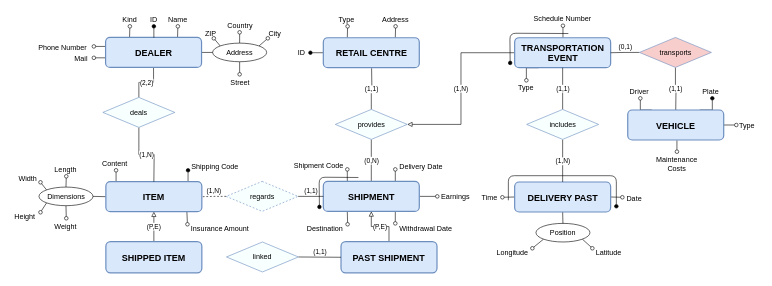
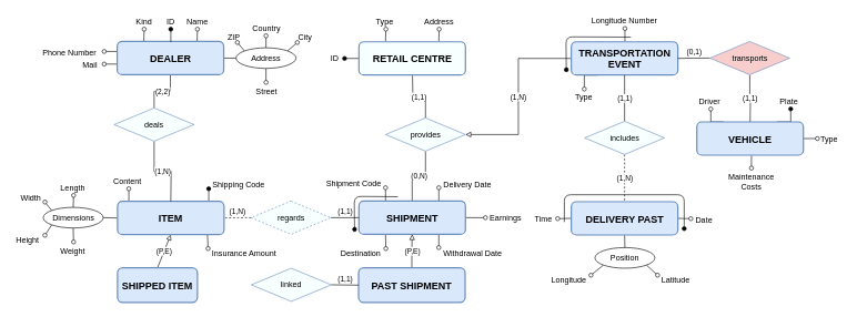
- <mxCell id="49" value="Schedule Number" style="text;html=1;strokeColor=none;fillColor=none;align=center;verticalAlign=middle;whiteSpace=wrap;rounded=0;" parent="1" vertex="1"><mxGeometry x="870" y="20" width="135" height="20" as="geometry" /></mxCell>
+ <mxCell id="49" value="Longitude Number" style="text;html=1;strokeColor=none;fillColor=none;align=center;verticalAlign=middle;whiteSpace=wrap;rounded=0;" parent="1" vertex="1"><mxGeometry x="870" y="20" width="135" height="20" as="geometry" /></mxCell>
- <mxCell id="32" value="&lt;b&gt;&lt;font style=&quot;font-size: 15px&quot;&gt;RETAIL CENTRE&lt;/font&gt;&lt;/b&gt;" style="rounded=1;whiteSpace=wrap;html=1;fillColor=#dae8fc;strokeColor=#6c8ebf;strokeWidth=2;" parent="1" vertex="1"><mxGeometry x="538.5" y="62" width="160" height="50" as="geometry" /></mxCell>
+ <mxCell id="32" value="&lt;b&gt;&lt;font style=&quot;font-size: 15px&quot;&gt;RETAIL CENTRE&lt;/font&gt;&lt;/b&gt;" style="rounded=1;whiteSpace=wrap;html=1;fillColor=#f7ffff;strokeColor=#6c8ebf;strokeWidth=2;" parent="1" vertex="1"><mxGeometry x="538.5" y="62" width="160" height="50" as="geometry" /></mxCell>
- <mxCell id="45" value="provides" style="rhombus;whiteSpace=wrap;html=1;fillColor=#F7FFFF;strokeColor=#6c8ebf;" parent="1" vertex="1"><mxGeometry x="558.5" y="181.5" width="120" height="50" as="geometry" /></mxCell>
+ <mxCell id="45" value="provides" style="rhombus;whiteSpace=wrap;html=1;fillColor=#F7FFFF;strokeColor=#6c8ebf;" parent="1" vertex="1"><mxGeometry x="578.5" y="176.5" width="120" height="50" as="geometry" /></mxCell>
- <mxCell id="41" value="(1,N)" style="edgeStyle=orthogonalEdgeStyle;rounded=0;orthogonalLoop=1;jettySize=auto;html=1;exitX=0.5;exitY=1;exitDx=0;exitDy=0;entryX=0.5;entryY=0;entryDx=0;entryDy=0;endArrow=none;endFill=0;" parent="1" source="43" target="40" edge="1"><mxGeometry relative="1" as="geometry" /></mxCell>
+ <mxCell id="41" value="(1,N)" style="edgeStyle=orthogonalEdgeStyle;rounded=0;orthogonalLoop=1;jettySize=auto;html=1;exitX=0.5;exitY=1;exitDx=0;exitDy=0;entryX=0.5;entryY=0;entryDx=0;entryDy=0;endArrow=none;endFill=0;dashed=1;" parent="1" source="43" target="40" edge="1"><mxGeometry relative="1" as="geometry" /></mxCell>
- <mxCell id="105" value="&lt;font style=&quot;font-size: 15px&quot;&gt;&lt;b&gt;SHIPPED ITEM&lt;/b&gt;&lt;/font&gt;" style="rounded=1;whiteSpace=wrap;html=1;fillColor=#dae8fc;strokeColor=#6c8ebf;strokeWidth=2;" parent="1" vertex="1"><mxGeometry x="176" y="402" width="160" height="52" as="geometry" /></mxCell>
+ <mxCell id="105" value="&lt;font style=&quot;font-size: 15px&quot;&gt;&lt;b&gt;SHIPPED ITEM&lt;/b&gt;&lt;/font&gt;" style="rounded=1;whiteSpace=wrap;html=1;fillColor=#dae8fc;strokeColor=#6c8ebf;strokeWidth=2;" parent="1" vertex="1"><mxGeometry x="176" y="402" width="120" height="52" as="geometry" /></mxCell>
- <mxCell id="24" value="&lt;b&gt;&lt;font style=&quot;font-size: 15px&quot;&gt;PAST SHIPMENT&lt;/font&gt;&lt;/b&gt;" style="rounded=1;whiteSpace=wrap;html=1;fillColor=#dae8fc;strokeColor=#6c8ebf;strokeWidth=2;" parent="1" vertex="1"><mxGeometry x="568" y="402" width="160" height="52" as="geometry" /></mxCell>
+ <mxCell id="24" value="&lt;b&gt;&lt;font style=&quot;font-size: 15px&quot;&gt;PAST SHIPMENT&lt;/font&gt;&lt;/b&gt;" style="rounded=1;whiteSpace=wrap;html=1;fillColor=#dae8fc;strokeColor=#6c8ebf;strokeWidth=2;" parent="1" vertex="1"><mxGeometry x="538" y="402" width="160" height="52" as="geometry" /></mxCell>
